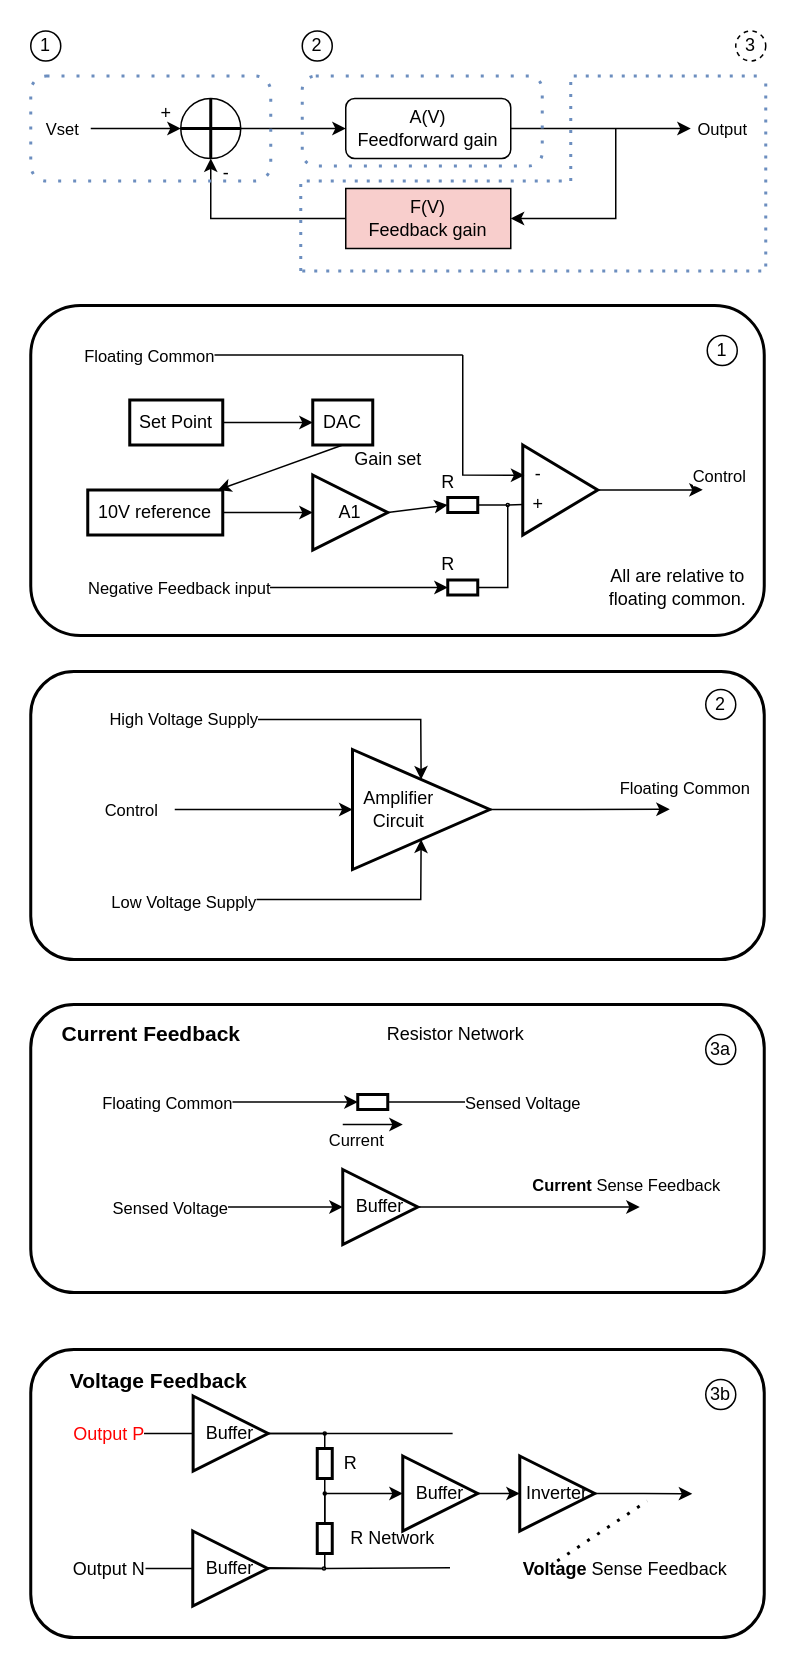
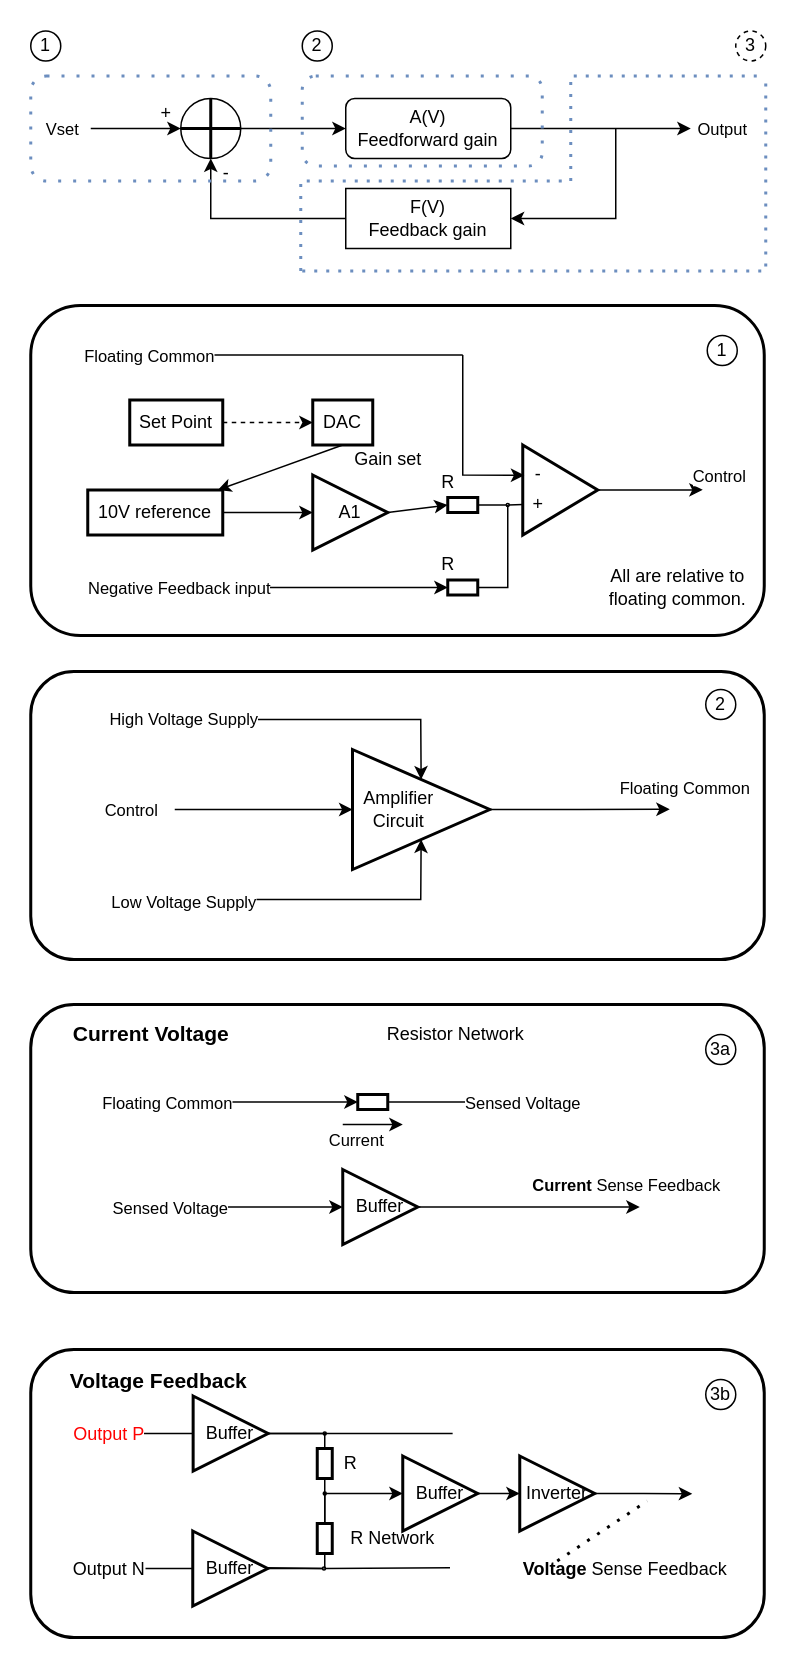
- <mxCell id="6" value="F(V)&lt;br&gt;Feedback gain" style="rounded=0;whiteSpace=wrap;html=1;fillColor=#f8cecc;" vertex="1" parent="1"><mxGeometry x="230" y="125" width="110" height="40" as="geometry" /></mxCell>
+ <mxCell id="6" value="F(V)&lt;br&gt;Feedback gain" style="rounded=0;whiteSpace=wrap;html=1;" vertex="1" parent="1"><mxGeometry x="230" y="125" width="110" height="40" as="geometry" /></mxCell>
- <mxCell id="34" value="" style="endArrow=classic;html=1;rounded=0;strokeColor=#000000;strokeWidth=1;exitX=1;exitY=0.5;exitDx=0;exitDy=0;entryX=0;entryY=0.5;entryDx=0;entryDy=0;" edge="1" parent="1" source="33" target="29"><mxGeometry width="50" height="50" relative="1" as="geometry"><mxPoint x="558" y="326" as="sourcePoint" /><mxPoint x="608" y="276" as="targetPoint" /></mxGeometry></mxCell>
+ <mxCell id="34" value="" style="endArrow=classic;html=1;rounded=0;strokeColor=#000000;strokeWidth=1;exitX=1;exitY=0.5;exitDx=0;exitDy=0;entryX=0;entryY=0.5;entryDx=0;entryDy=0;dashed=1;" edge="1" parent="1" source="33" target="29"><mxGeometry width="50" height="50" relative="1" as="geometry"><mxPoint x="558" y="326" as="sourcePoint" /><mxPoint x="608" y="276" as="targetPoint" /></mxGeometry></mxCell>
- <mxCell id="83" value="&lt;b&gt;&lt;font style=&quot;font-size: 14px;&quot;&gt;Current Feedback&lt;/font&gt;&lt;/b&gt;" style="text;html=1;align=center;verticalAlign=middle;resizable=0;points=[];autosize=1;strokeColor=none;fillColor=none;" vertex="1" parent="1"><mxGeometry x="35" y="679" width="130" height="20" as="geometry" /></mxCell>
+ <mxCell id="83" value="&lt;b&gt;&lt;font style=&quot;font-size: 14px;&quot;&gt;Current Voltage&lt;/font&gt;&lt;/b&gt;" style="text;html=1;align=center;verticalAlign=middle;resizable=0;points=[];autosize=1;strokeColor=none;fillColor=none;" vertex="1" parent="1"><mxGeometry x="35" y="679" width="130" height="20" as="geometry" /></mxCell>
